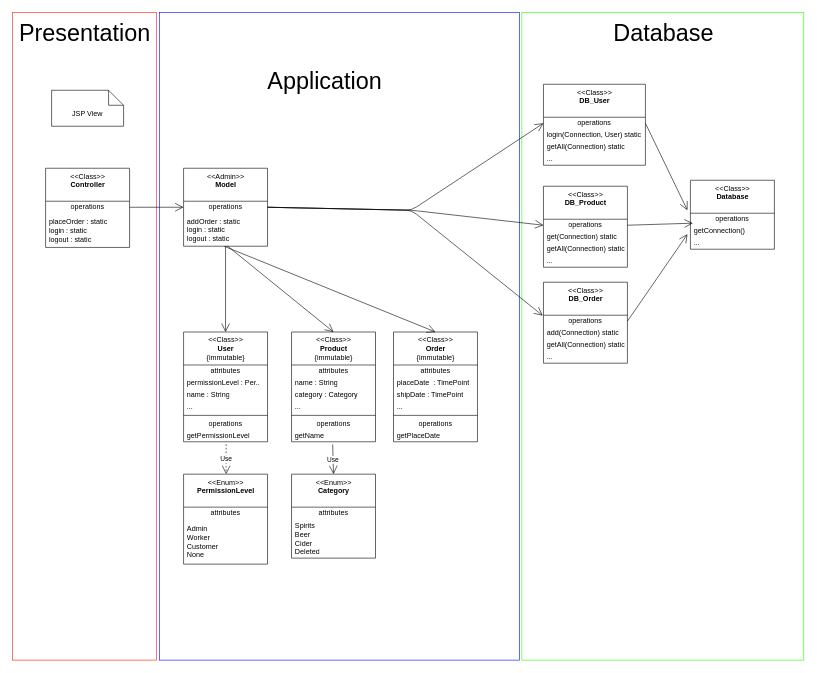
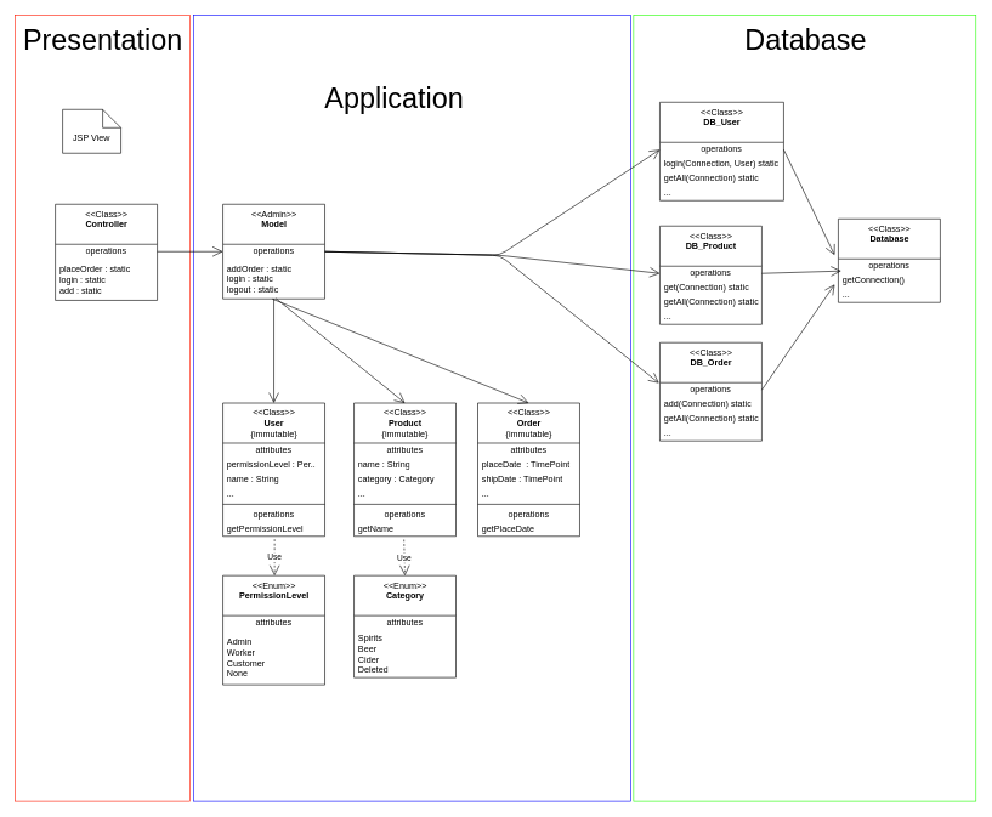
- <mxCell id="8" value="JSP View&lt;br&gt;" style="shape=note2;boundedLbl=1;whiteSpace=wrap;html=1;size=25;verticalAlign=top;align=center;" vertex="1" parent="1"><mxGeometry x="85" y="150" width="120" height="60" as="geometry" /></mxCell>
+ <mxCell id="8" value="JSP View&lt;br&gt;" style="shape=note2;boundedLbl=1;whiteSpace=wrap;html=1;size=25;verticalAlign=top;align=center;" vertex="1" parent="1"><mxGeometry x="85" y="150" width="80" height="60" as="geometry" /></mxCell>
- <mxCell id="7" value="placeOrder : static&lt;br&gt;login : static&lt;br&gt;logout : static" style="text;html=1;strokeColor=none;fillColor=none;align=left;verticalAlign=middle;spacingLeft=4;spacingRight=4;overflow=hidden;rotatable=0;points=[[0,0.5],[1,0.5]];portConstraint=eastwest;" vertex="1" parent="5"><mxGeometry y="75" width="140" height="57" as="geometry" /></mxCell>
+ <mxCell id="7" value="placeOrder : static&lt;br&gt;login : static&lt;br&gt;add : static" style="text;html=1;strokeColor=none;fillColor=none;align=left;verticalAlign=middle;spacingLeft=4;spacingRight=4;overflow=hidden;rotatable=0;points=[[0,0.5],[1,0.5]];portConstraint=eastwest;" vertex="1" parent="5"><mxGeometry y="75" width="140" height="57" as="geometry" /></mxCell>
- <mxCell id="65" value="Use" style="endArrow=open;endSize=12;dashed=0;html=1;entryX=0.5;entryY=0;entryDx=0;entryDy=0;exitX=0.49;exitY=1.226;exitDx=0;exitDy=0;exitPerimeter=0;" edge="1" parent="1" source="27" target="31"><mxGeometry width="160" relative="1" as="geometry"><mxPoint x="386" y="750" as="sourcePoint" /><mxPoint x="386" y="800" as="targetPoint" /><Array as="points" /></mxGeometry></mxCell>
+ <mxCell id="65" value="Use" style="endArrow=open;endSize=12;dashed=1;html=1;entryX=0.5;entryY=0;entryDx=0;entryDy=0;exitX=0.49;exitY=1.226;exitDx=0;exitDy=0;exitPerimeter=0;" edge="1" parent="1" source="27" target="31"><mxGeometry width="160" relative="1" as="geometry"><mxPoint x="386" y="750" as="sourcePoint" /><mxPoint x="386" y="800" as="targetPoint" /><Array as="points" /></mxGeometry></mxCell>
